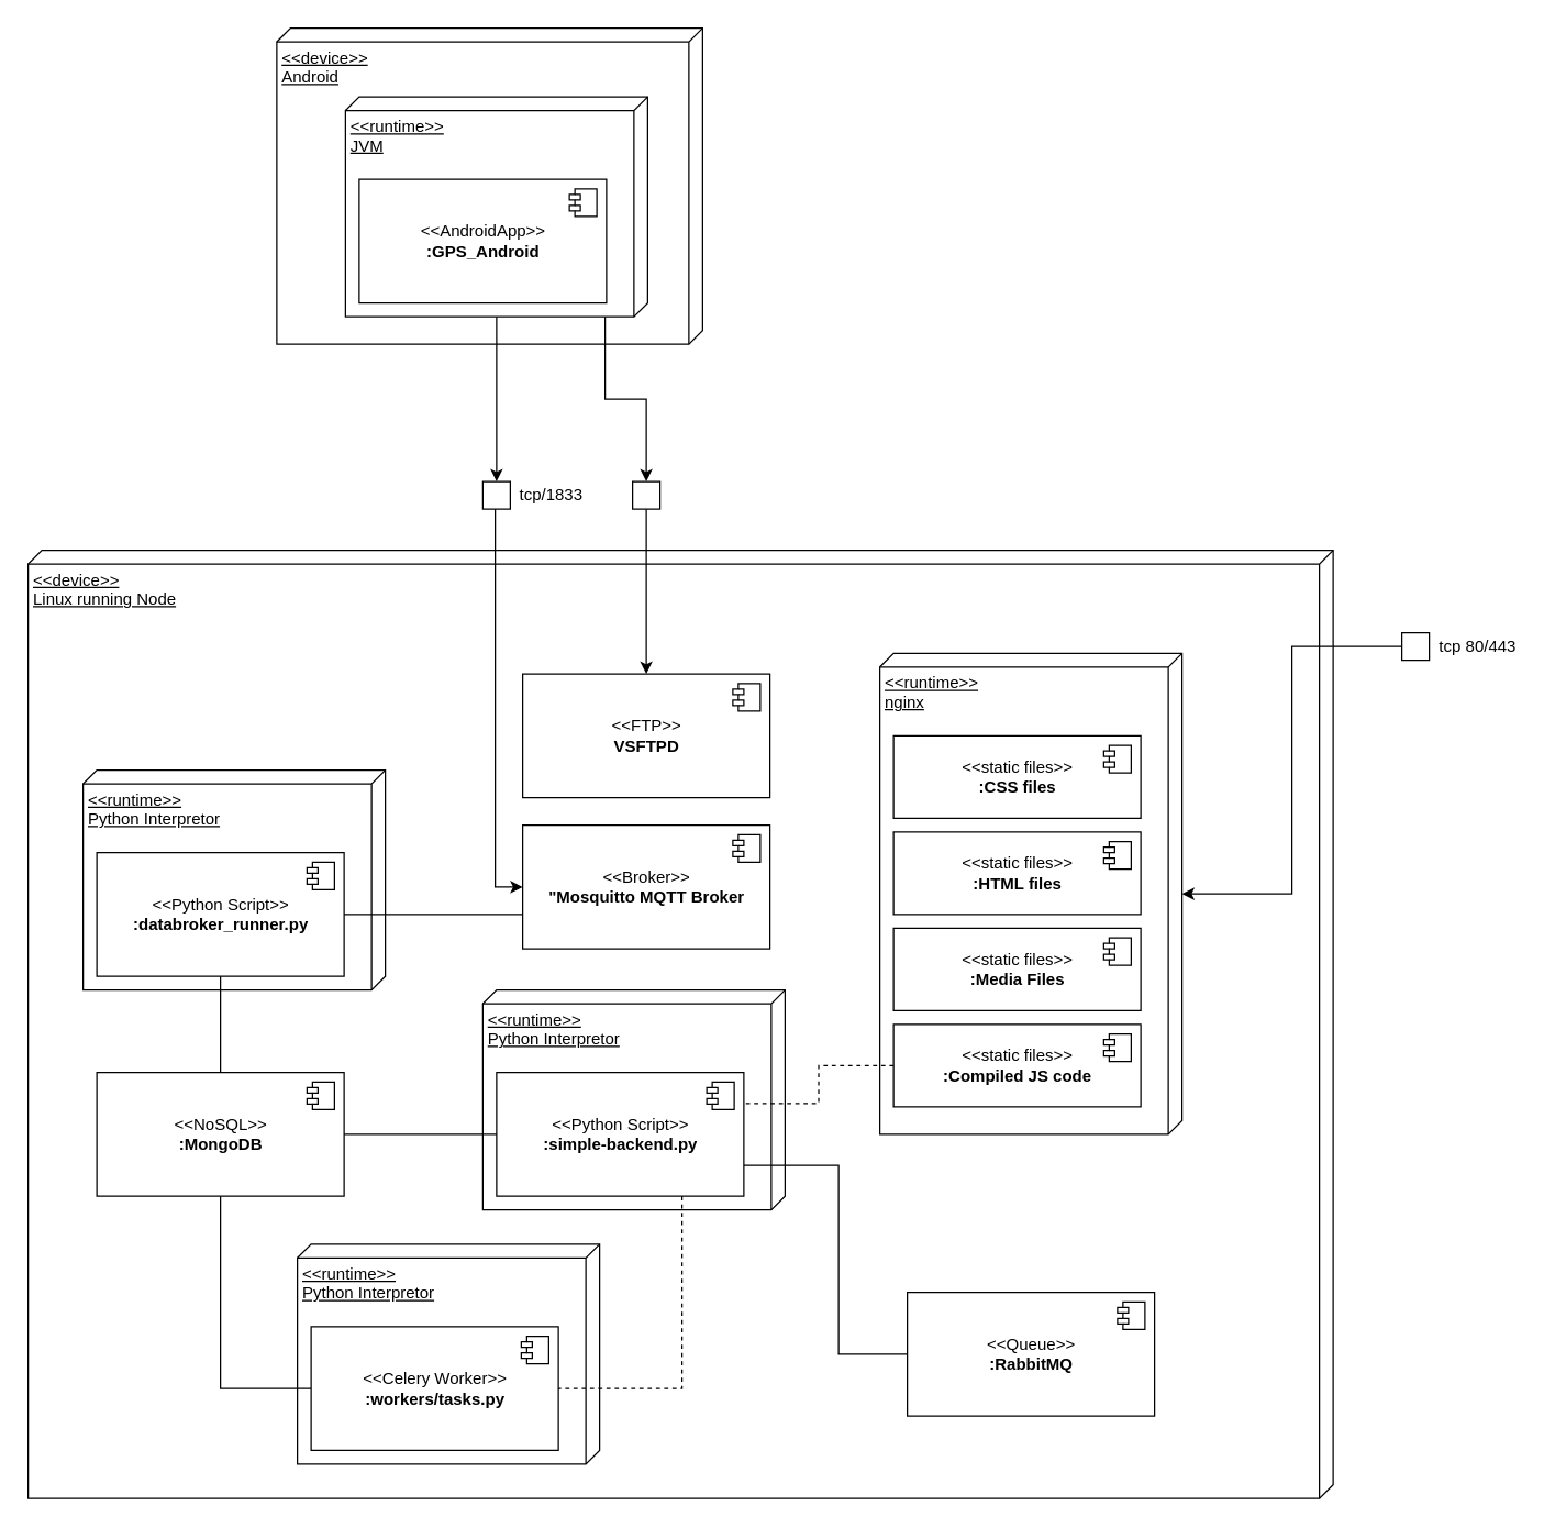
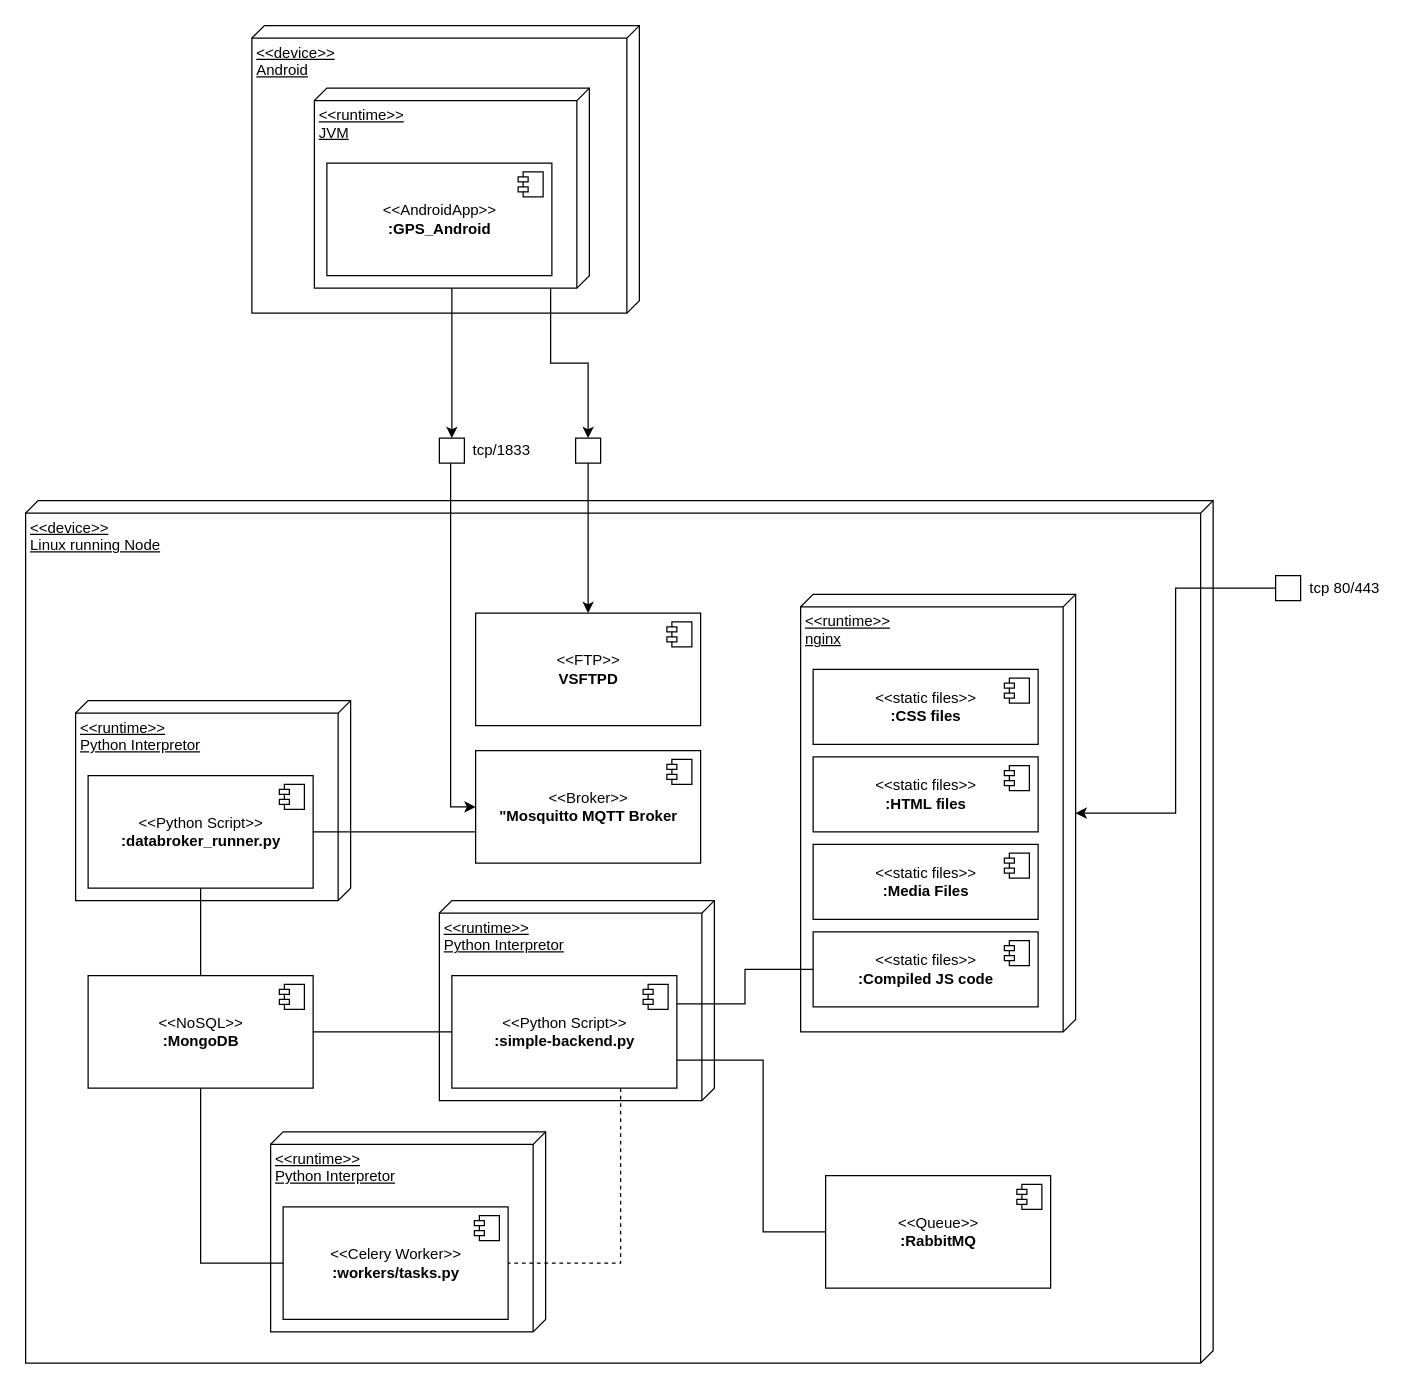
- <mxCell id="53" style="edgeStyle=orthogonalEdgeStyle;rounded=0;orthogonalLoop=1;jettySize=auto;html=1;endArrow=none;endFill=0;entryX=1;entryY=0.25;entryDx=0;entryDy=0;dashed=1;" edge="1" parent="1" source="31" target="15"><mxGeometry relative="1" as="geometry" /></mxCell>
+ <mxCell id="53" style="edgeStyle=orthogonalEdgeStyle;rounded=0;orthogonalLoop=1;jettySize=auto;html=1;endArrow=none;endFill=0;entryX=1;entryY=0.25;entryDx=0;entryDy=0;" edge="1" parent="1" source="31" target="15"><mxGeometry relative="1" as="geometry" /></mxCell>
